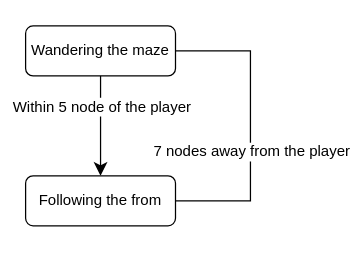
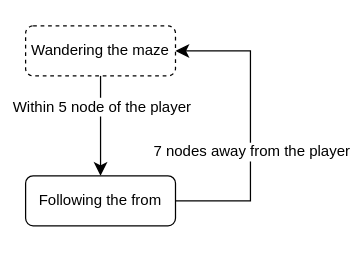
- <mxCell id="2" value="Wandering the maze" style="rounded=1;whiteSpace=wrap;html=1;" vertex="1" parent="1"><mxGeometry x="20" y="20" width="120" height="40" as="geometry" /></mxCell>
+ <mxCell id="2" value="Wandering the maze" style="rounded=1;whiteSpace=wrap;html=1;dashed=1;" vertex="1" parent="1"><mxGeometry x="20" y="20" width="120" height="40" as="geometry" /></mxCell>
- <mxCell id="6" value="" style="curved=0;endArrow=none;html=1;rounded=0;fontSize=12;startSize=8;endSize=8;exitX=1;exitY=0.5;exitDx=0;exitDy=0;entryX=1;entryY=0.5;entryDx=0;entryDy=0;" edge="1" parent="1" source="5" target="2"><mxGeometry width="50" height="50" relative="1" as="geometry"><mxPoint x="170" y="170" as="sourcePoint" /><mxPoint x="220" y="120" as="targetPoint" /><Array as="points"><mxPoint x="200" y="160" /><mxPoint x="200" y="40" /></Array></mxGeometry></mxCell>
+ <mxCell id="6" value="" style="curved=0;endArrow=classic;html=1;rounded=0;fontSize=12;startSize=8;endSize=8;exitX=1;exitY=0.5;exitDx=0;exitDy=0;entryX=1;entryY=0.5;entryDx=0;entryDy=0;" edge="1" parent="1" source="5" target="2"><mxGeometry width="50" height="50" relative="1" as="geometry"><mxPoint x="170" y="170" as="sourcePoint" /><mxPoint x="220" y="120" as="targetPoint" /><Array as="points"><mxPoint x="200" y="160" /><mxPoint x="200" y="40" /></Array></mxGeometry></mxCell>
